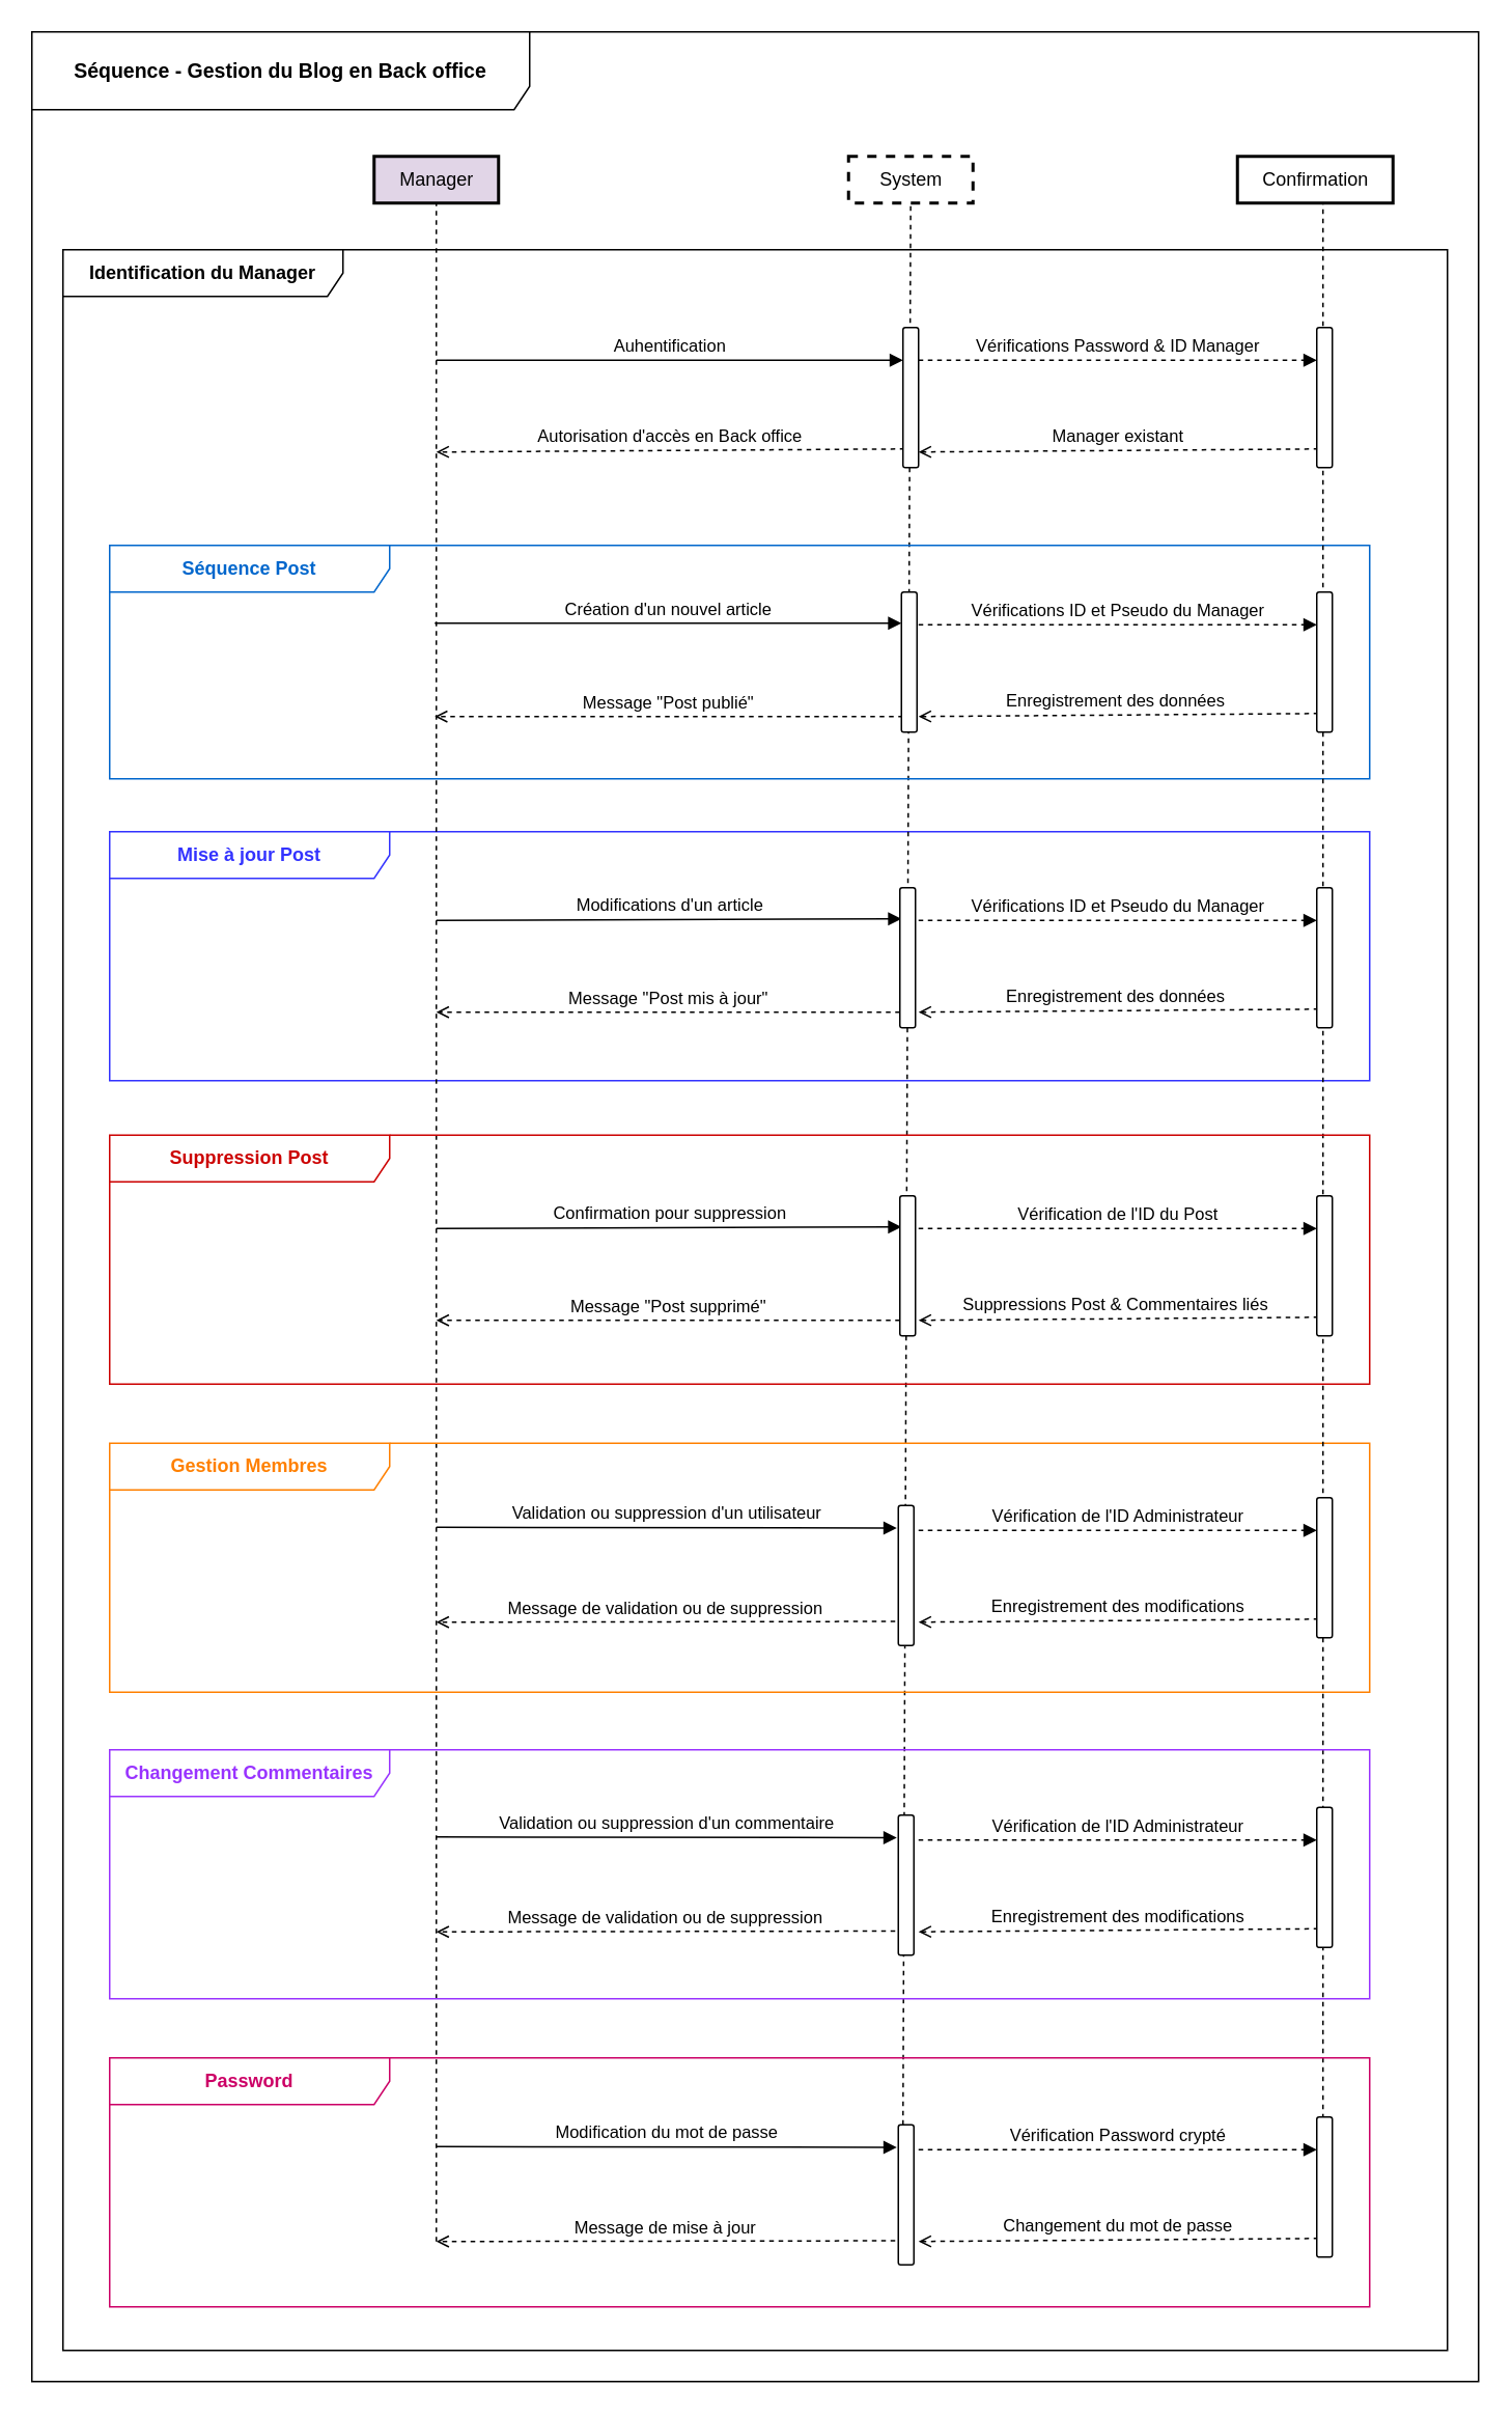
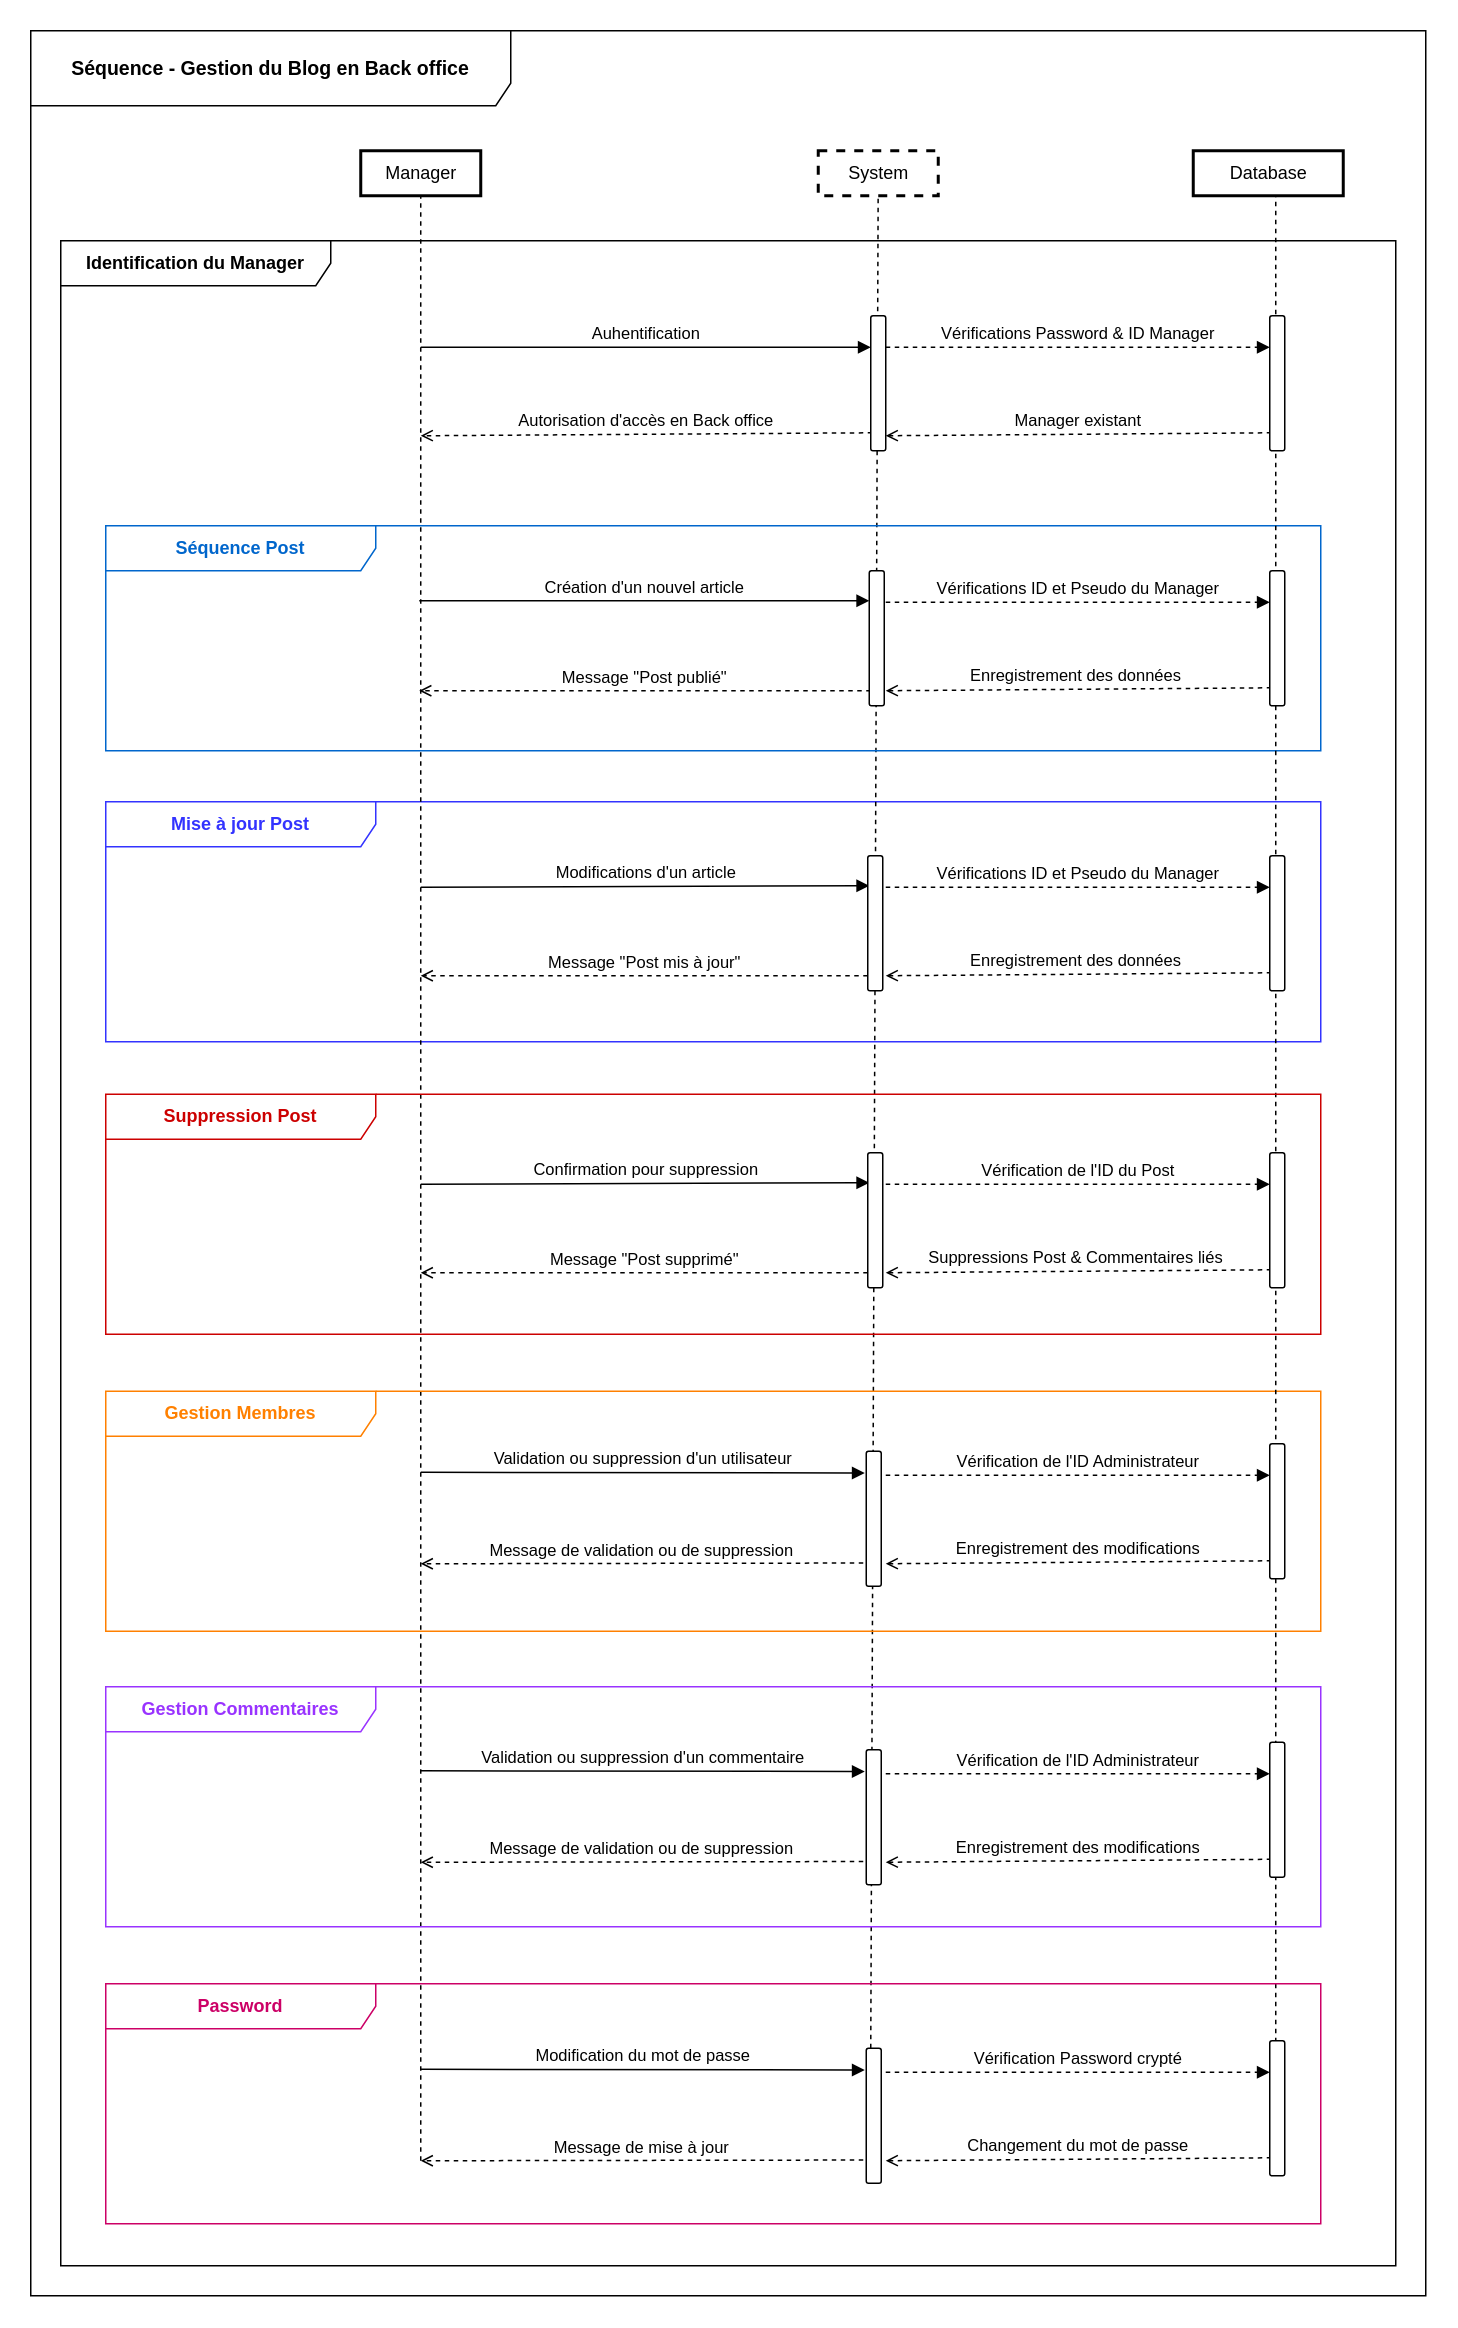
- <mxCell id="8" value="Manager" style="html=1;rounded=0;perimeterSpacing=2;strokeWidth=2;fillColor=#e1d5e7;" vertex="1" parent="1"><mxGeometry x="240" y="100" width="80" height="30" as="geometry" /></mxCell>
+ <mxCell id="8" value="Manager" style="html=1;rounded=0;perimeterSpacing=2;strokeWidth=2;" vertex="1" parent="1"><mxGeometry x="240" y="100" width="80" height="30" as="geometry" /></mxCell>
- <mxCell id="15" value="Confirmation" style="html=1;rounded=0;perimeterSpacing=2;strokeWidth=2;" vertex="1" parent="1"><mxGeometry x="795" y="100" width="100" height="30" as="geometry" /></mxCell>
+ <mxCell id="15" value="Database" style="html=1;rounded=0;perimeterSpacing=2;strokeWidth=2;" vertex="1" parent="1"><mxGeometry x="795" y="100" width="100" height="30" as="geometry" /></mxCell>
- <mxCell id="38" value="&lt;div style=&quot;text-align: left&quot;&gt;&lt;span style=&quot;background-color: rgb(255 , 255 , 255)&quot;&gt;&lt;b&gt;&lt;font color=&quot;#9933ff&quot;&gt;Changement Commentaires&lt;/font&gt;&lt;/b&gt;&lt;/span&gt;&lt;/div&gt;" style="shape=umlFrame;whiteSpace=wrap;html=1;swimlaneFillColor=none;width=180;height=30;strokeColor=#9933FF;" vertex="1" parent="1"><mxGeometry x="70" y="1124" width="810" height="160" as="geometry" /></mxCell>
+ <mxCell id="38" value="&lt;div style=&quot;text-align: left&quot;&gt;&lt;span style=&quot;background-color: rgb(255 , 255 , 255)&quot;&gt;&lt;b&gt;&lt;font color=&quot;#9933ff&quot;&gt;Gestion Commentaires&lt;/font&gt;&lt;/b&gt;&lt;/span&gt;&lt;/div&gt;" style="shape=umlFrame;whiteSpace=wrap;html=1;swimlaneFillColor=none;width=180;height=30;strokeColor=#9933FF;" vertex="1" parent="1"><mxGeometry x="70" y="1124" width="810" height="160" as="geometry" /></mxCell>
